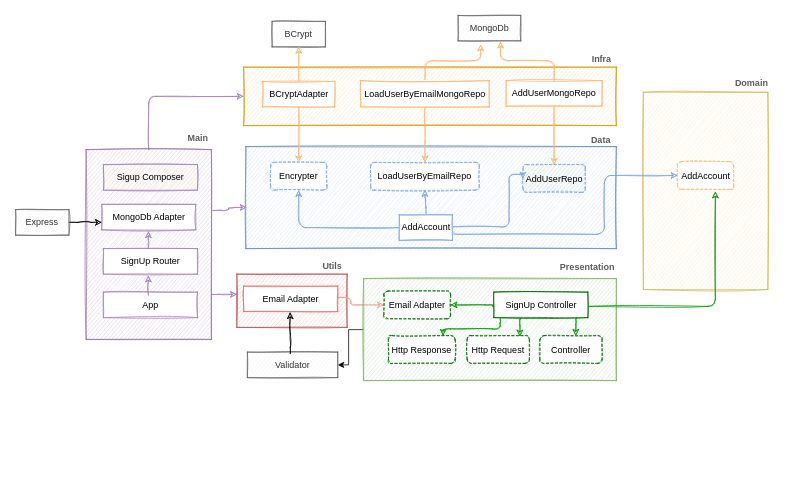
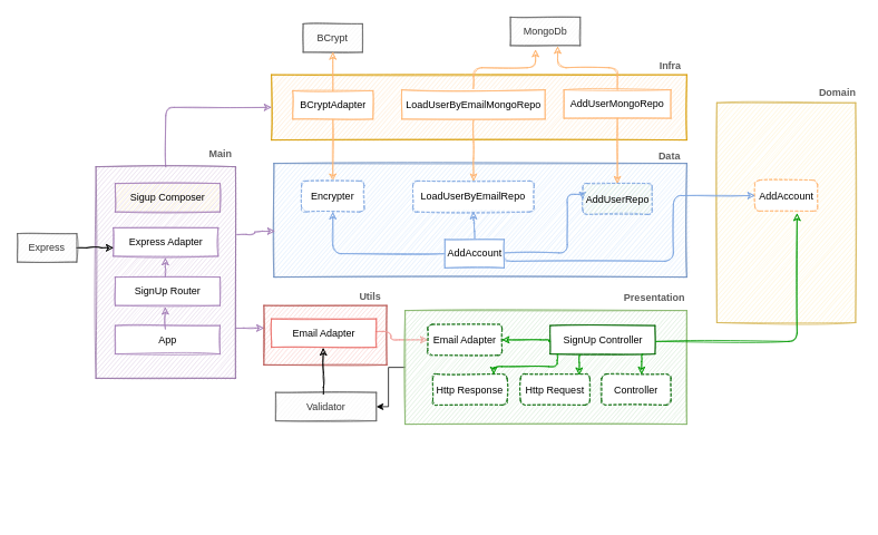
- <mxCell id="46" value="MongoDb Adapter" style="rounded=0;whiteSpace=wrap;html=1;sketch=1;strokeColor=#A680B8;" parent="1" vertex="1"><mxGeometry x="134.75" y="272" width="125.5" height="34" as="geometry" /></mxCell>
+ <mxCell id="46" value="Express Adapter" style="rounded=0;whiteSpace=wrap;html=1;sketch=1;strokeColor=#A680B8;" parent="1" vertex="1"><mxGeometry x="134.75" y="272" width="125.5" height="34" as="geometry" /></mxCell>
